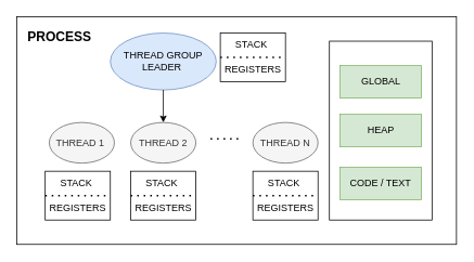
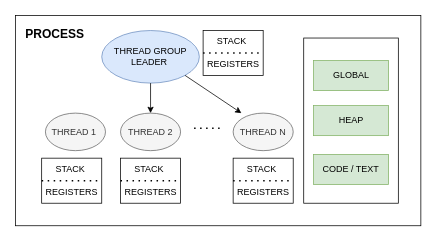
+ <mxCell id="9" value="" style="endArrow=classic;html=1;entryX=0.138;entryY=0;entryDx=0;entryDy=0;entryPerimeter=0;exitX=1;exitY=1;exitDx=0;exitDy=0;" parent="1" source="3" target="6" edge="1"><mxGeometry width="50" height="50" relative="1" as="geometry"><mxPoint x="237" y="109" as="sourcePoint" /><mxPoint x="226.99" y="304.039" as="targetPoint" /></mxGeometry></mxCell>
